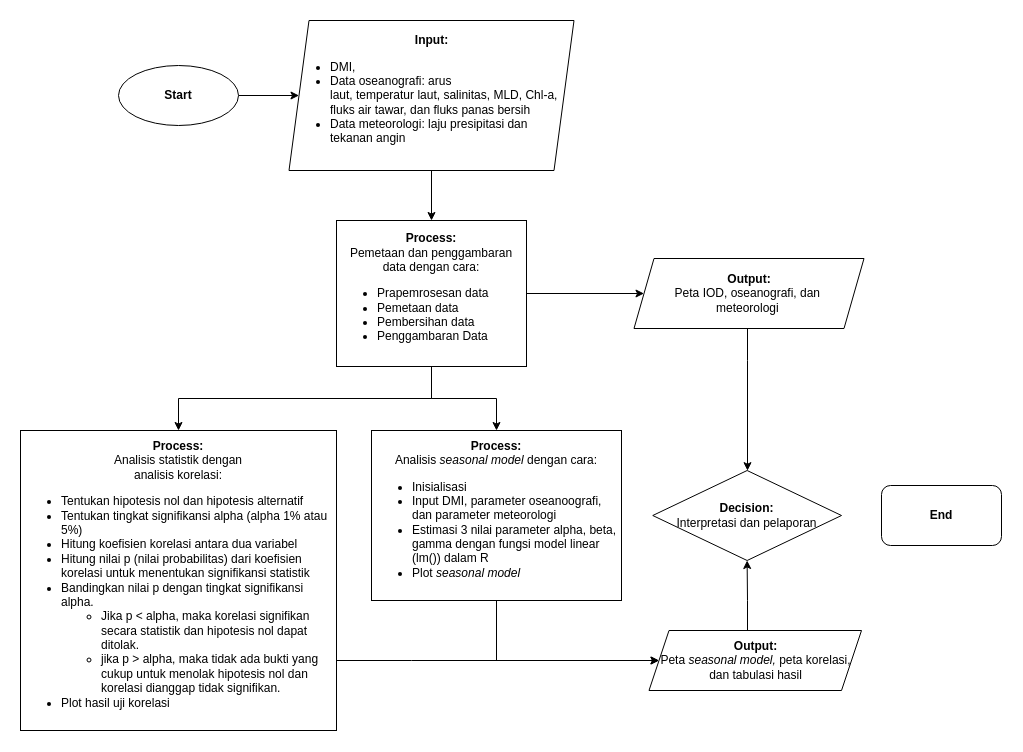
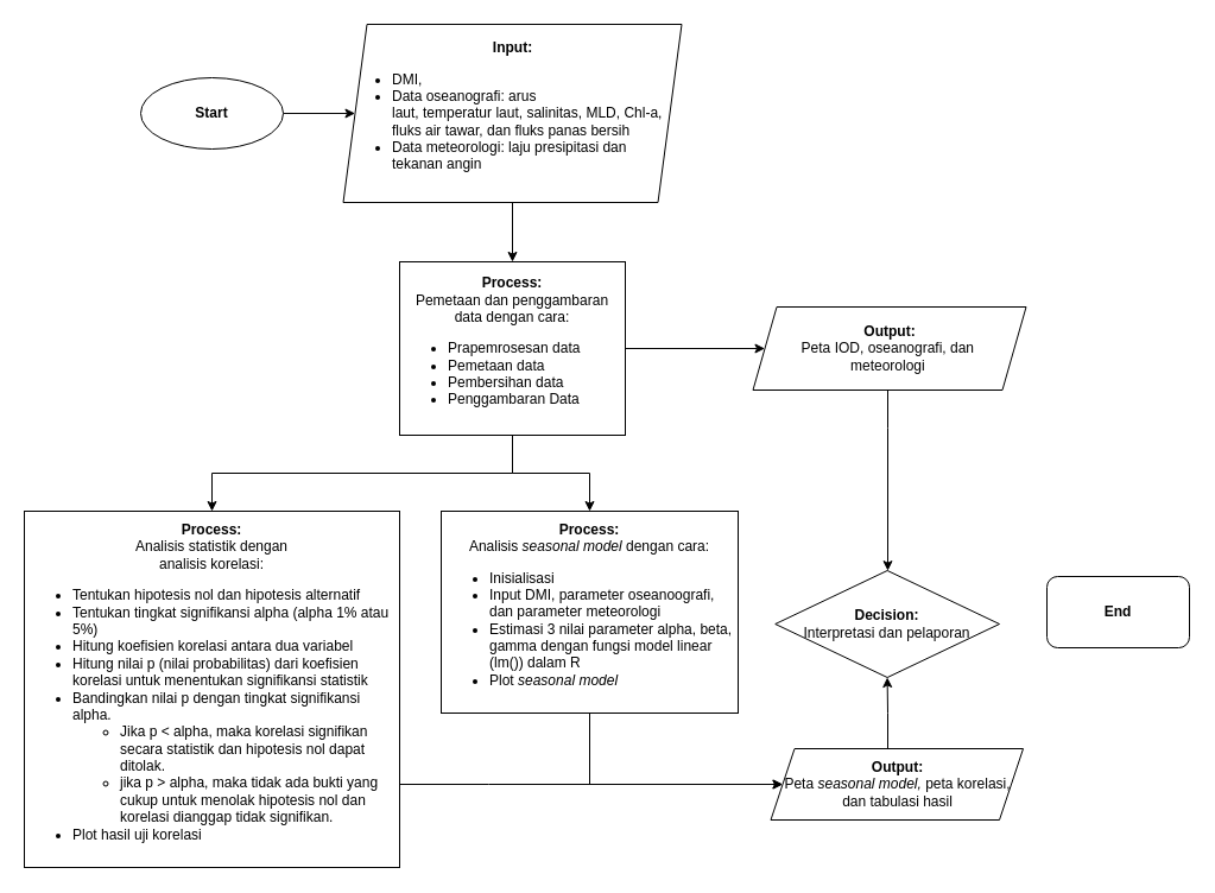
- <mxCell id="19" value="&lt;div&gt;&lt;b&gt;Decision:&lt;/b&gt;&lt;/div&gt;&lt;div&gt;Interpretasi dan pelaporan&lt;br&gt;&lt;/div&gt;" style="rhombus;whiteSpace=wrap;html=1;" vertex="1" parent="1"><mxGeometry x="652.25" y="470" width="188.75" height="90" as="geometry" /></mxCell>
+ <mxCell id="19" value="&lt;div&gt;&lt;b&gt;Decision:&lt;/b&gt;&lt;/div&gt;&lt;div&gt;Interpretasi dan pelaporan&lt;br&gt;&lt;/div&gt;" style="rhombus;whiteSpace=wrap;html=1;" vertex="1" parent="1"><mxGeometry x="652.25" y="480" width="188.75" height="90" as="geometry" /></mxCell>
